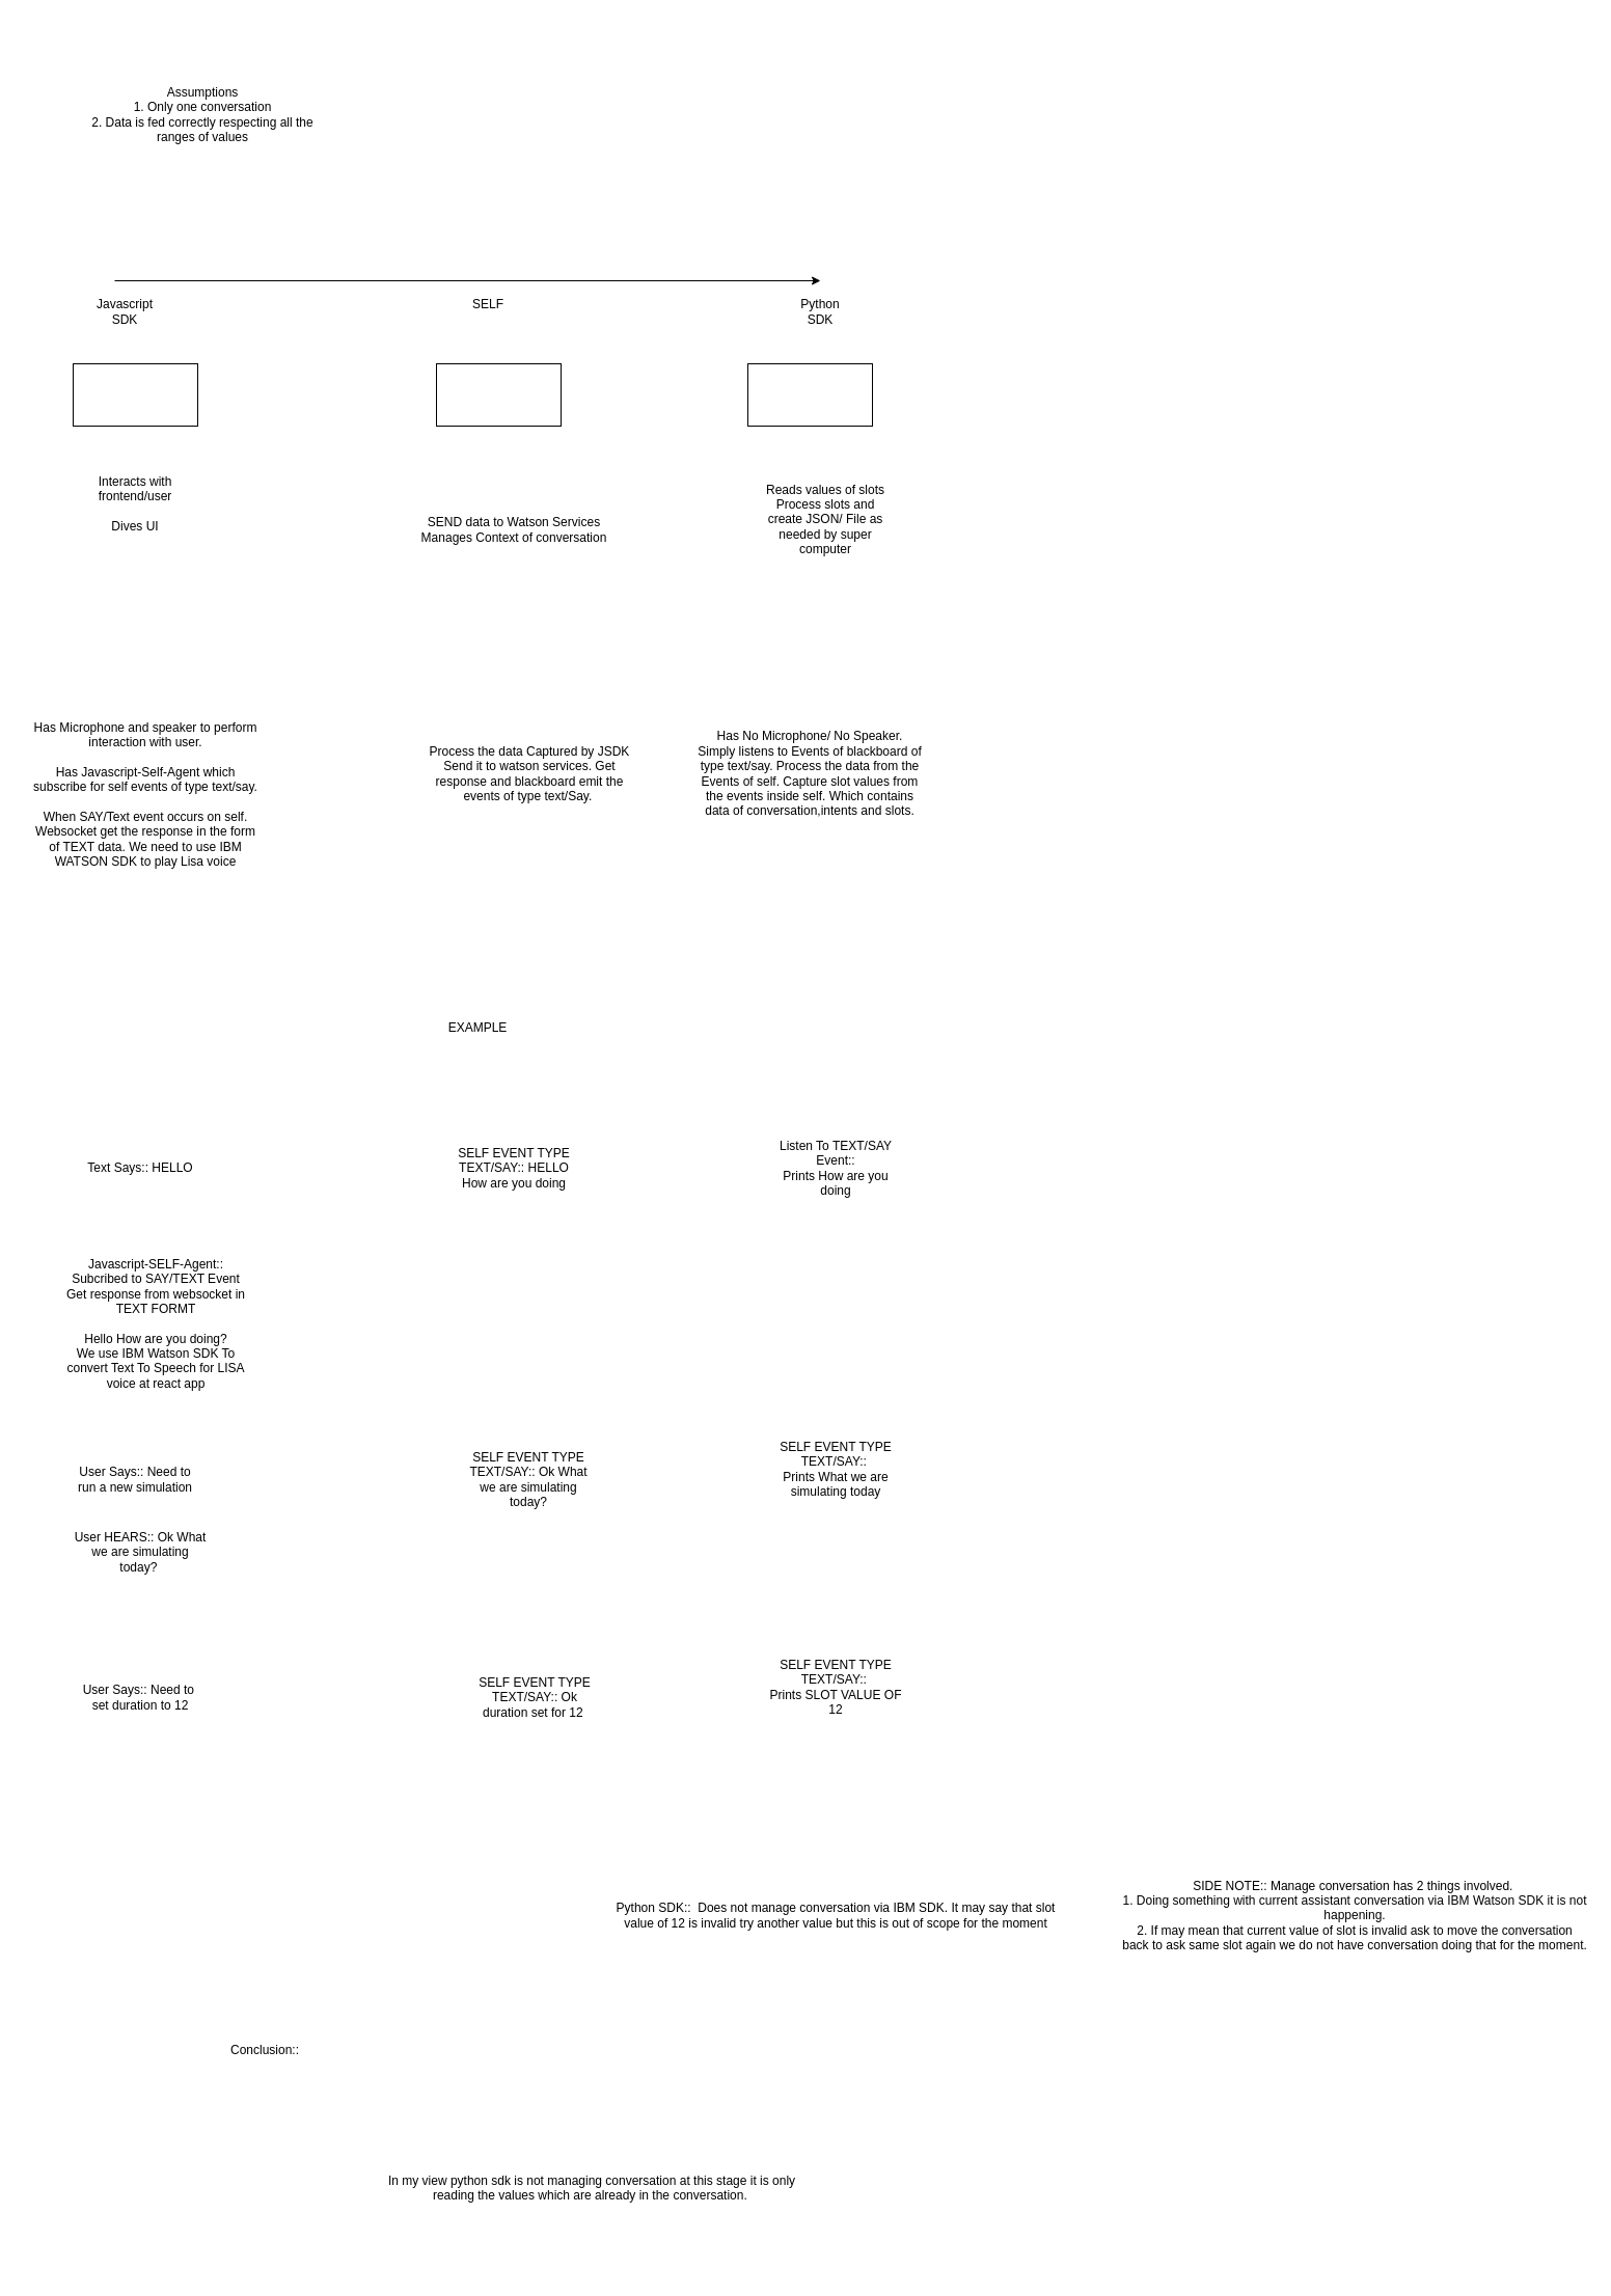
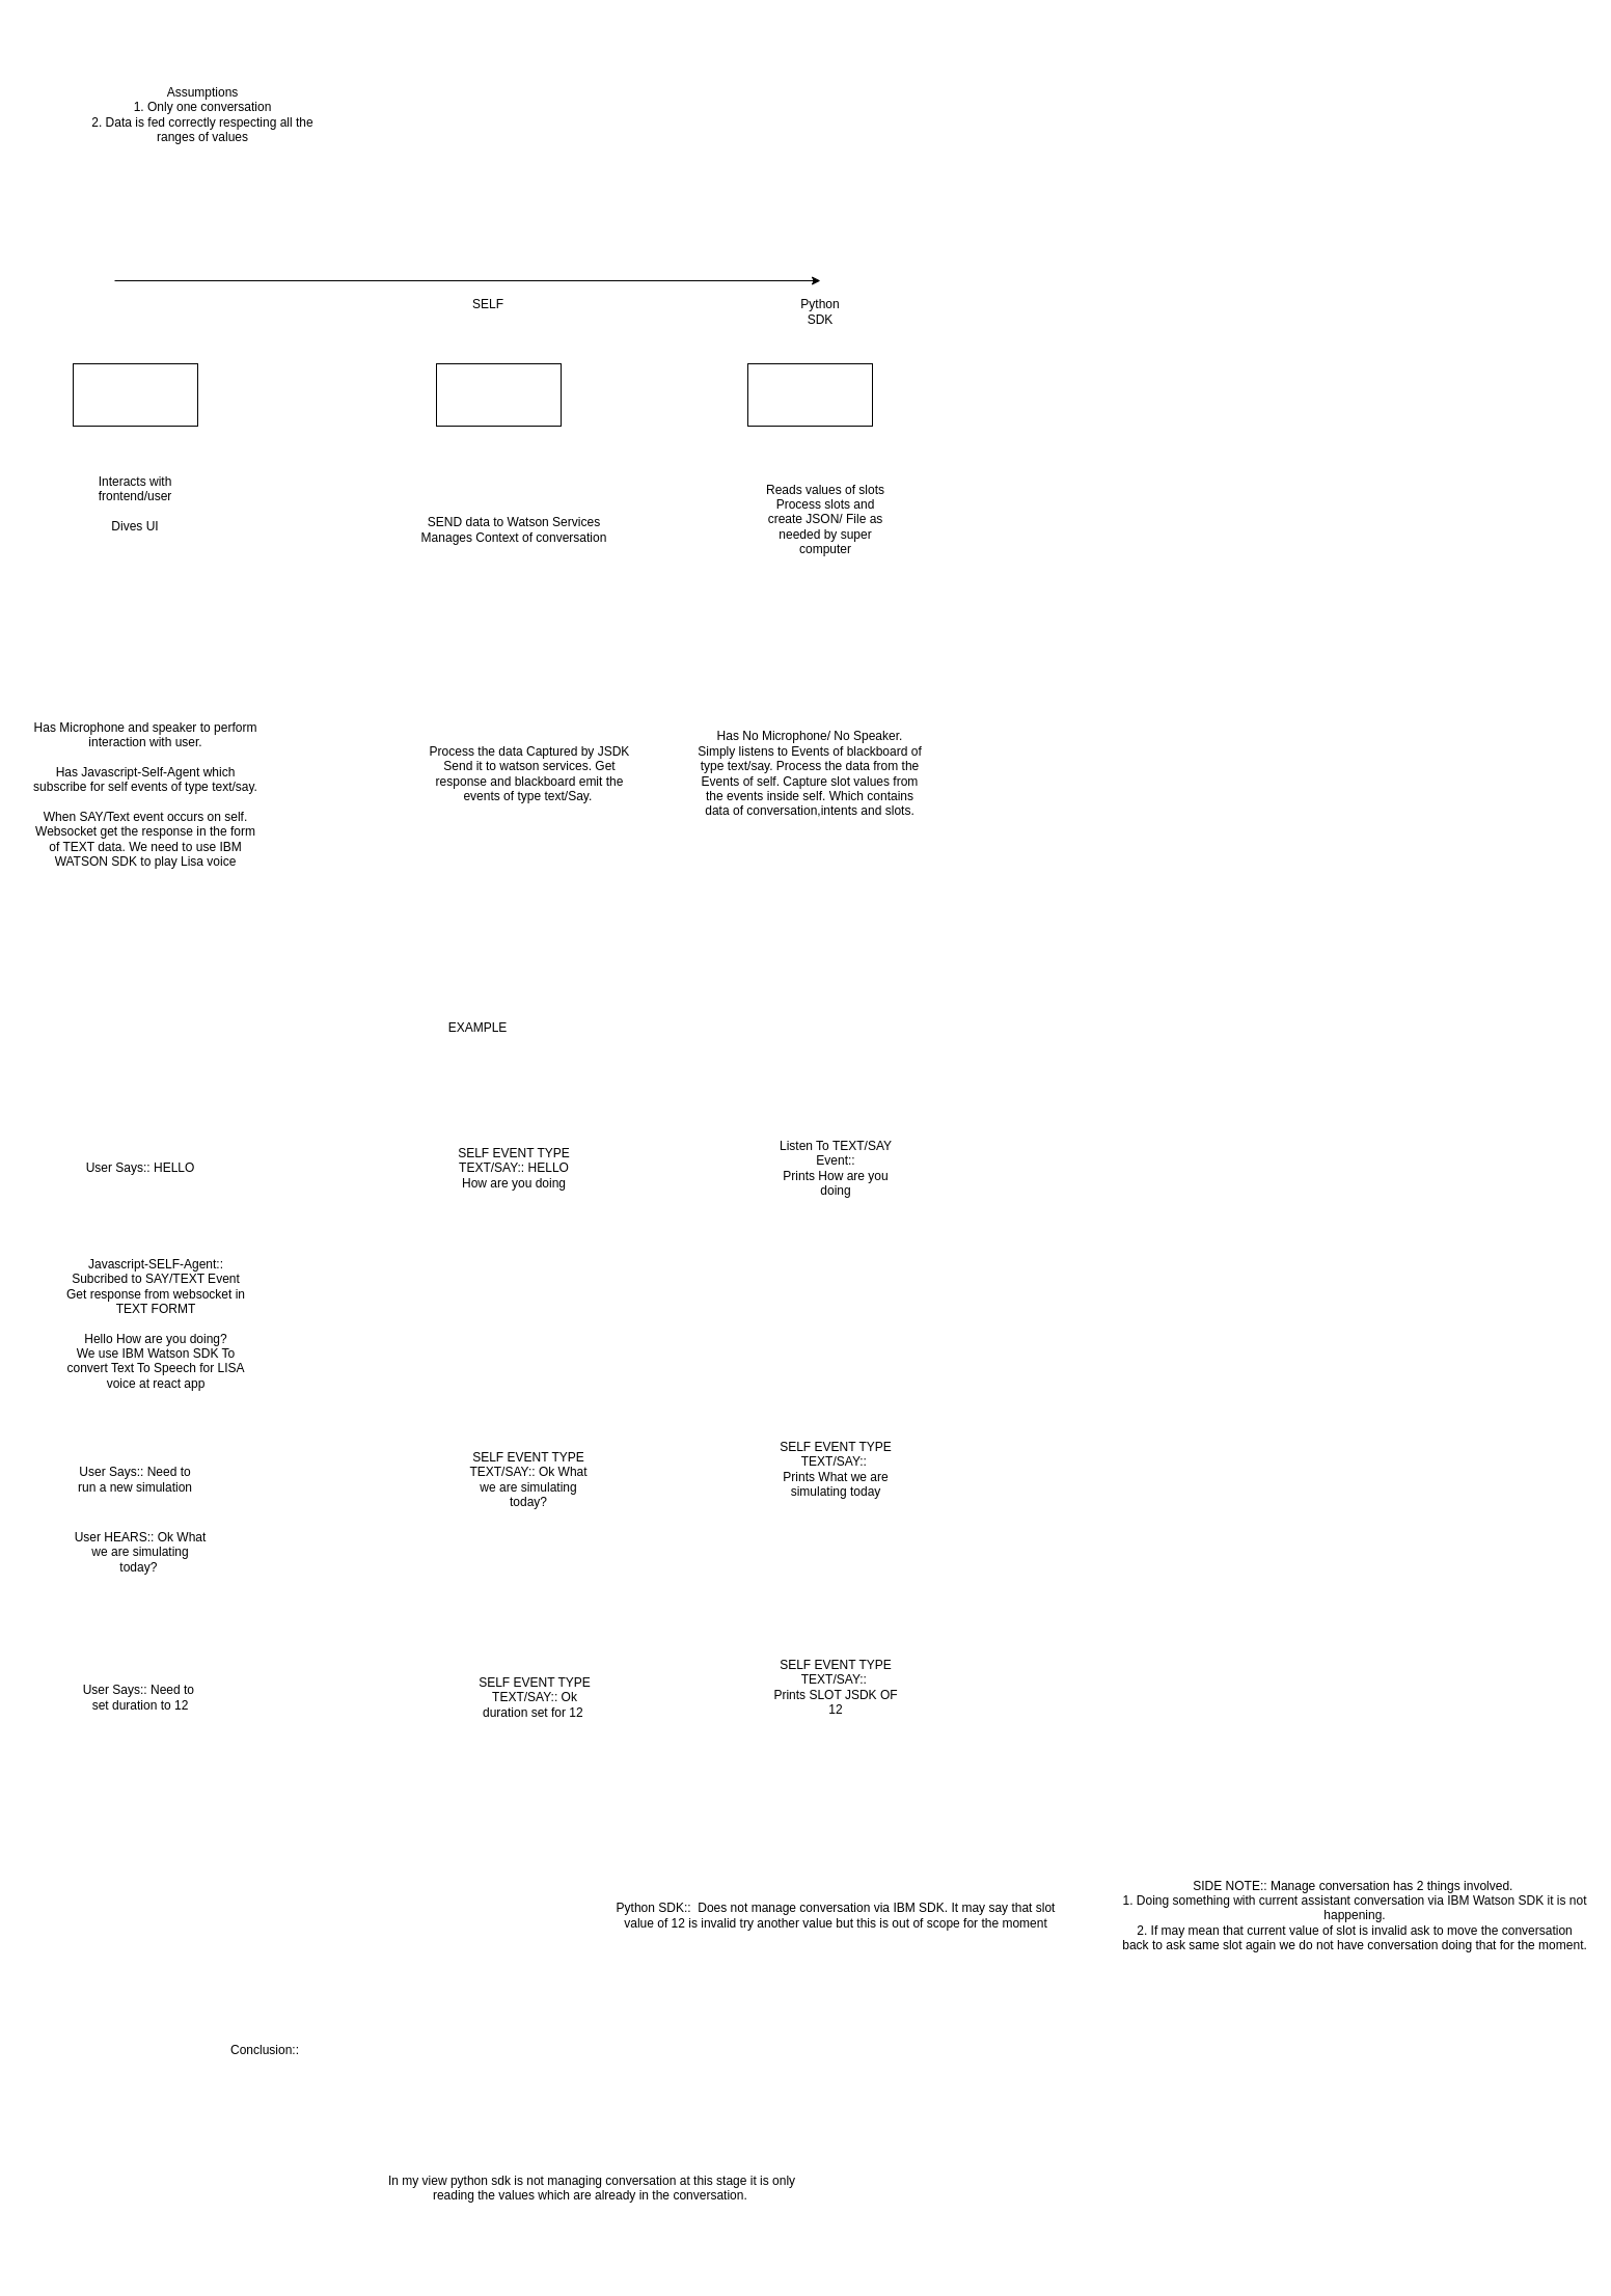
- <mxCell id="6" value="Javascript SDK&lt;br&gt;" style="text;html=1;strokeColor=none;fillColor=none;align=center;verticalAlign=middle;whiteSpace=wrap;rounded=0;" vertex="1" parent="1"><mxGeometry x="100" y="290" width="40" height="20" as="geometry" /></mxCell>
- <mxCell id="17" value="Text Says:: HELLO" style="text;html=1;strokeColor=none;fillColor=none;align=center;verticalAlign=middle;whiteSpace=wrap;rounded=0;" vertex="1" parent="1"><mxGeometry x="70" y="1100" width="130" height="50" as="geometry" /></mxCell>
+ <mxCell id="17" value="User Says:: HELLO" style="text;html=1;strokeColor=none;fillColor=none;align=center;verticalAlign=middle;whiteSpace=wrap;rounded=0;" vertex="1" parent="1"><mxGeometry x="70" y="1100" width="130" height="50" as="geometry" /></mxCell>
- <mxCell id="27" value="SELF EVENT TYPE TEXT/SAY::&amp;nbsp;&lt;br&gt;Prints SLOT VALUE OF 12" style="text;html=1;strokeColor=none;fillColor=none;align=center;verticalAlign=middle;whiteSpace=wrap;rounded=0;" vertex="1" parent="1"><mxGeometry x="740" y="1600" width="130" height="50" as="geometry" /></mxCell>
+ <mxCell id="27" value="SELF EVENT TYPE TEXT/SAY::&amp;nbsp;&lt;br&gt;Prints SLOT JSDK OF 12" style="text;html=1;strokeColor=none;fillColor=none;align=center;verticalAlign=middle;whiteSpace=wrap;rounded=0;" vertex="1" parent="1"><mxGeometry x="740" y="1600" width="130" height="50" as="geometry" /></mxCell>
